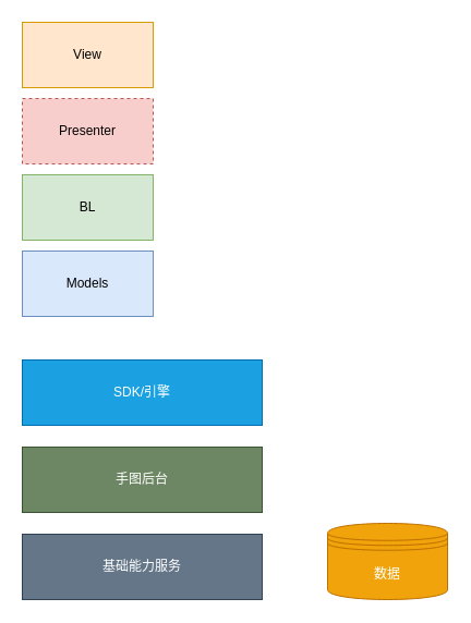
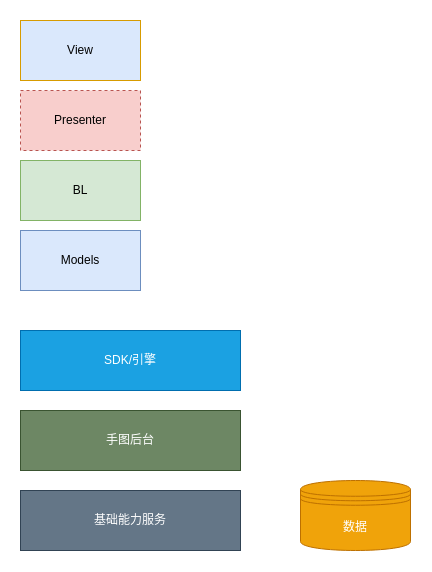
- <mxCell id="2" value="View" style="rounded=0;whiteSpace=wrap;html=1;fillColor=#ffe6cc;strokeColor=#d79b00;" vertex="1" parent="1"><mxGeometry x="20" y="20" width="120" height="60" as="geometry" /></mxCell>
+ <mxCell id="2" value="View" style="rounded=0;whiteSpace=wrap;html=1;fillColor=#dae8fc;strokeColor=#d79b00;" vertex="1" parent="1"><mxGeometry x="20" y="20" width="120" height="60" as="geometry" /></mxCell>
